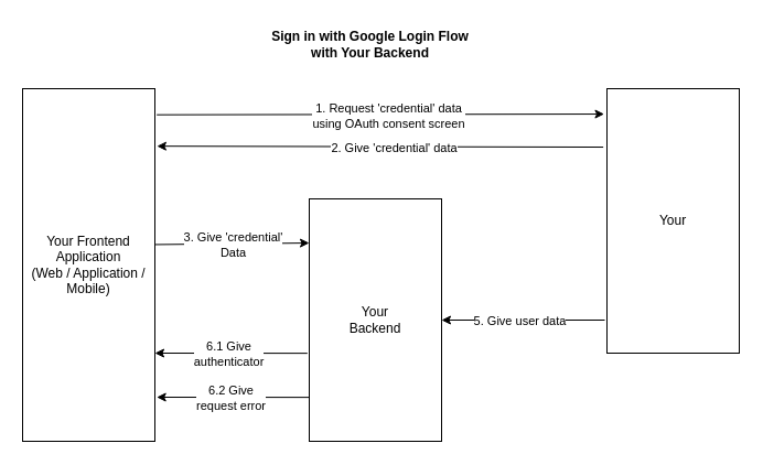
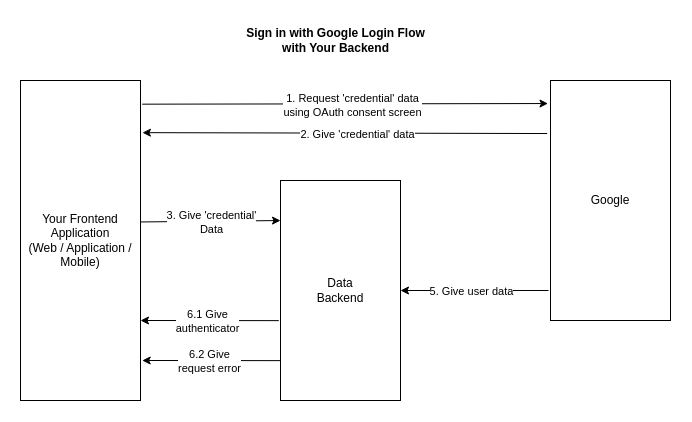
- <mxCell id="5" value="Your" style="rounded=0;whiteSpace=wrap;html=1;" vertex="1" parent="1"><mxGeometry x="550" y="80" width="120" height="240" as="geometry" /></mxCell>
+ <mxCell id="5" value="Google" style="rounded=0;whiteSpace=wrap;html=1;" vertex="1" parent="1"><mxGeometry x="550" y="80" width="120" height="240" as="geometry" /></mxCell>
- <mxCell id="4" value="Your&lt;br&gt;Backend" style="rounded=0;whiteSpace=wrap;html=1;" vertex="1" parent="1"><mxGeometry x="280" y="180" width="120" height="220" as="geometry" /></mxCell>
+ <mxCell id="4" value="Data&lt;br&gt;Backend" style="rounded=0;whiteSpace=wrap;html=1;" vertex="1" parent="1"><mxGeometry x="280" y="180" width="120" height="220" as="geometry" /></mxCell>
